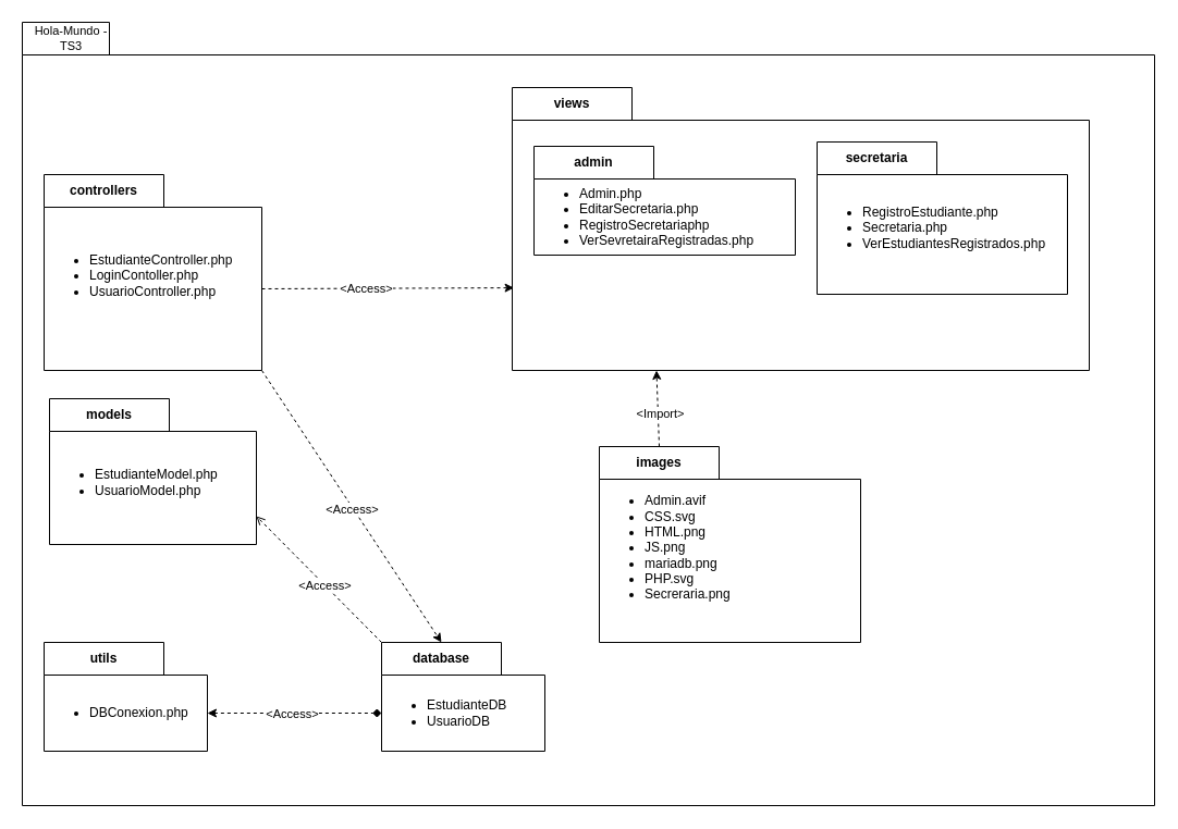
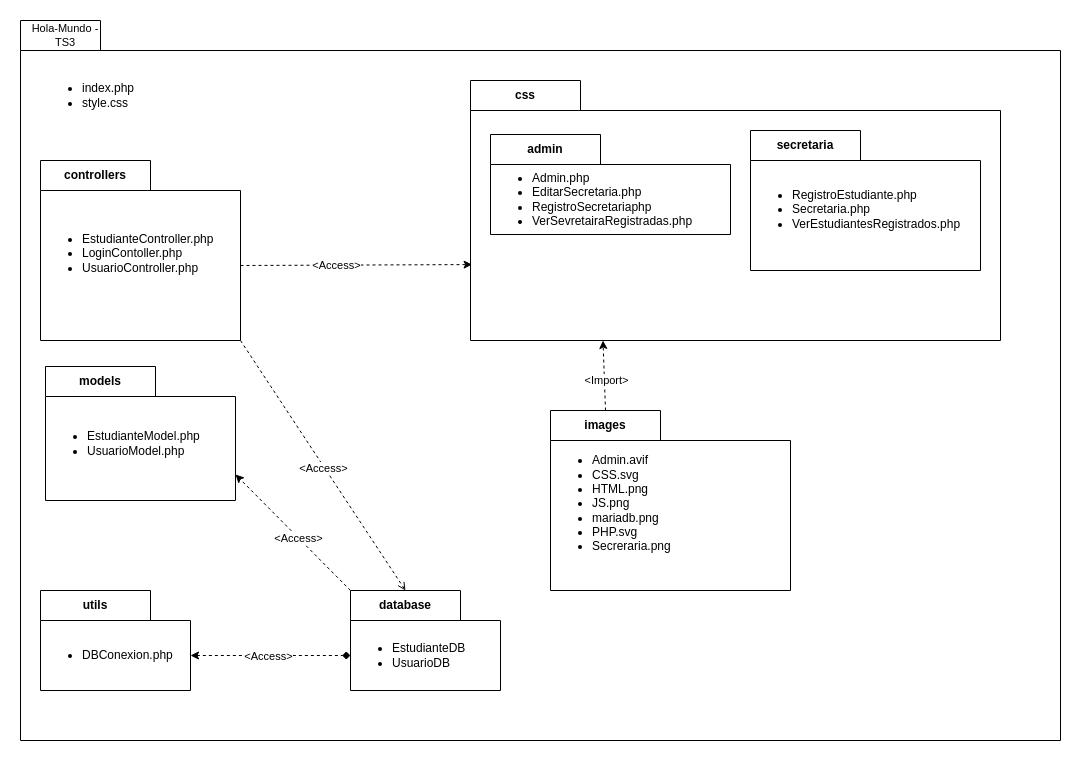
+ <mxCell id="20" value="&lt;ul&gt;&lt;li&gt;index.php&lt;/li&gt;&lt;li&gt;style.css&lt;/li&gt;&lt;/ul&gt;" style="text;html=1;align=left;verticalAlign=middle;whiteSpace=wrap;rounded=0;" vertex="1" parent="1"><mxGeometry x="40" y="70" width="170" height="50" as="geometry" /></mxCell>
- <mxCell id="14" value="views" style="shape=folder;fontStyle=1;tabWidth=110;tabHeight=30;tabPosition=left;html=1;boundedLbl=1;labelInHeader=1;container=1;collapsible=0;whiteSpace=wrap;" vertex="1" parent="1"><mxGeometry x="470" y="80" width="530" height="260" as="geometry" /></mxCell>
+ <mxCell id="14" value="css" style="shape=folder;fontStyle=1;tabWidth=110;tabHeight=30;tabPosition=left;html=1;boundedLbl=1;labelInHeader=1;container=1;collapsible=0;whiteSpace=wrap;" vertex="1" parent="1"><mxGeometry x="470" y="80" width="530" height="260" as="geometry" /></mxCell>
- <mxCell id="25" style="rounded=0;orthogonalLoop=1;jettySize=auto;html=1;exitX=0;exitY=0;exitDx=0;exitDy=0;exitPerimeter=0;entryX=0;entryY=0;entryDx=190;entryDy=108;entryPerimeter=0;dashed=1;endArrow=open;" edge="1" parent="1" source="6" target="10"><mxGeometry relative="1" as="geometry" /></mxCell>
+ <mxCell id="25" style="rounded=0;orthogonalLoop=1;jettySize=auto;html=1;exitX=0;exitY=0;exitDx=0;exitDy=0;exitPerimeter=0;entryX=0;entryY=0;entryDx=190;entryDy=108;entryPerimeter=0;dashed=1;" edge="1" parent="1" source="6" target="10"><mxGeometry relative="1" as="geometry" /></mxCell>
- <mxCell id="27" style="rounded=0;orthogonalLoop=1;jettySize=auto;html=1;exitX=0;exitY=0;exitDx=200;exitDy=180;exitPerimeter=0;entryX=0;entryY=0;entryDx=55;entryDy=0;entryPerimeter=0;dashed=1;" edge="1" parent="1" source="4" target="6"><mxGeometry relative="1" as="geometry" /></mxCell>
+ <mxCell id="27" style="rounded=0;orthogonalLoop=1;jettySize=auto;html=1;exitX=0;exitY=0;exitDx=200;exitDy=180;exitPerimeter=0;entryX=0;entryY=0;entryDx=55;entryDy=0;entryPerimeter=0;dashed=1;endArrow=open;" edge="1" parent="1" source="4" target="6"><mxGeometry relative="1" as="geometry" /></mxCell>
